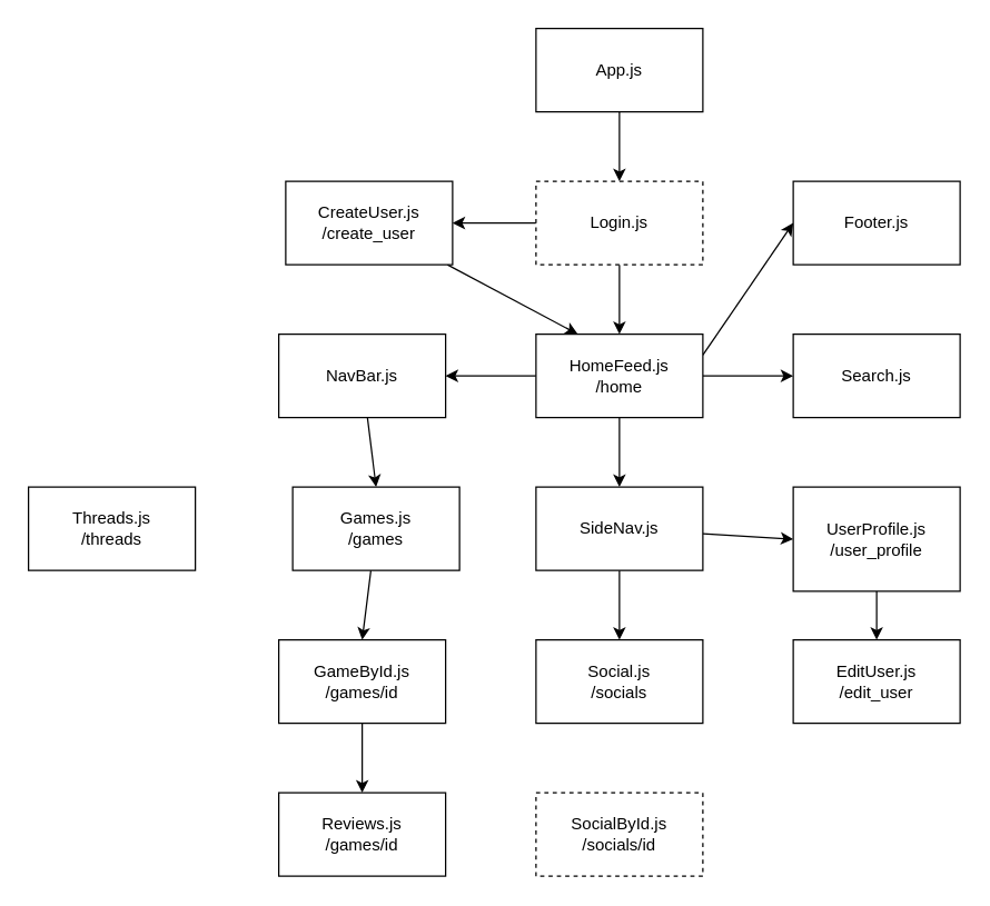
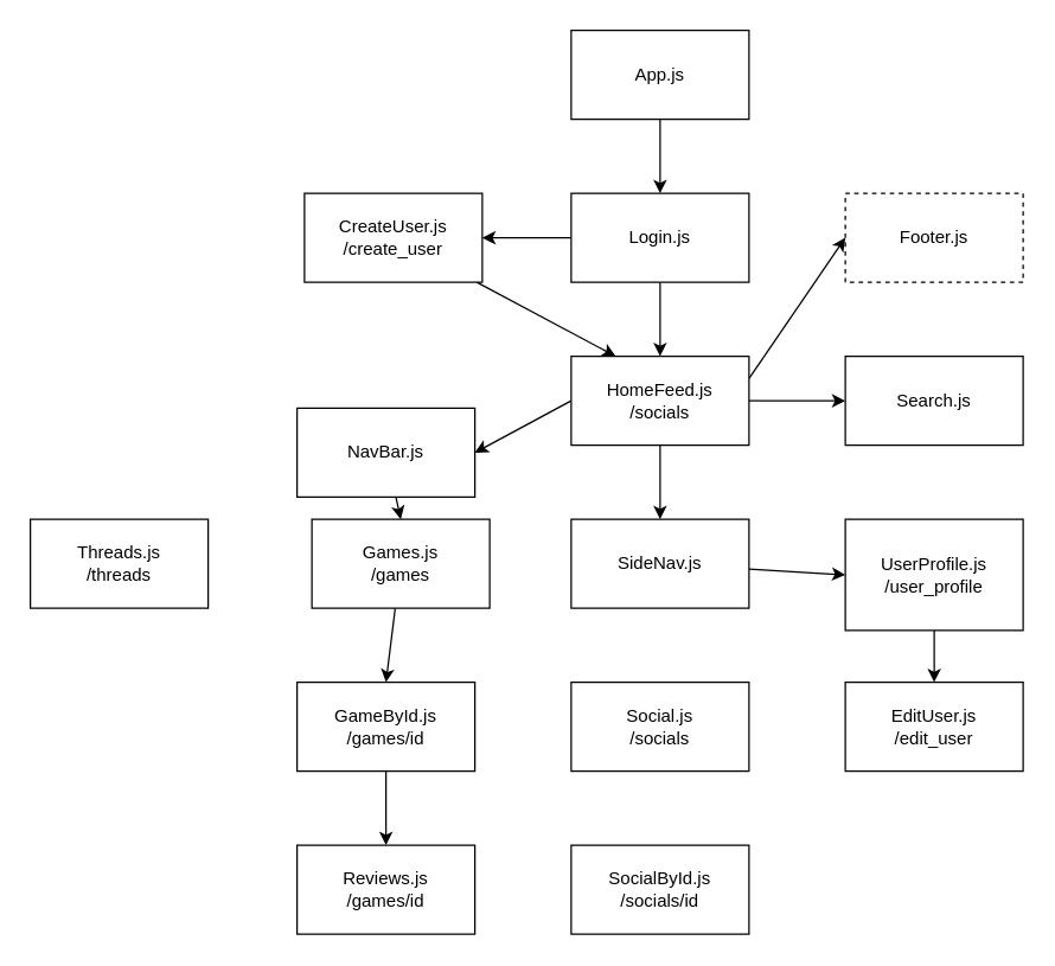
- <mxCell id="6" value="Login.js" style="whiteSpace=wrap;html=1;dashed=1;" vertex="1" parent="1"><mxGeometry x="385" y="130" width="120" height="60" as="geometry" /></mxCell>
+ <mxCell id="6" value="Login.js" style="whiteSpace=wrap;html=1;" vertex="1" parent="1"><mxGeometry x="385" y="130" width="120" height="60" as="geometry" /></mxCell>
- <mxCell id="21" value="Footer.js" style="whiteSpace=wrap;html=1;" vertex="1" parent="1"><mxGeometry x="570" y="130" width="120" height="60" as="geometry" /></mxCell>
+ <mxCell id="21" value="Footer.js" style="whiteSpace=wrap;html=1;dashed=1;" vertex="1" parent="1"><mxGeometry x="570" y="130" width="120" height="60" as="geometry" /></mxCell>
- <mxCell id="17" value="NavBar.js" style="whiteSpace=wrap;html=1;" vertex="1" parent="1"><mxGeometry x="200" y="240" width="120" height="60" as="geometry" /></mxCell>
+ <mxCell id="17" value="NavBar.js" style="whiteSpace=wrap;html=1;" vertex="1" parent="1"><mxGeometry x="200" y="275" width="120" height="60" as="geometry" /></mxCell>
- <mxCell id="13" value="HomeFeed.js&lt;br&gt;/home" style="whiteSpace=wrap;html=1;" vertex="1" parent="1"><mxGeometry x="385" y="240" width="120" height="60" as="geometry" /></mxCell>
+ <mxCell id="13" value="HomeFeed.js&lt;br&gt;/socials" style="whiteSpace=wrap;html=1;" vertex="1" parent="1"><mxGeometry x="385" y="240" width="120" height="60" as="geometry" /></mxCell>
- <mxCell id="16" style="edgeStyle=none;html=1;entryX=0.5;entryY=0;entryDx=0;entryDy=0;exitX=0.5;exitY=1;exitDx=0;exitDy=0;" edge="1" parent="1" source="19" target="26"><mxGeometry relative="1" as="geometry"><Array as="points" /></mxGeometry></mxCell>
- <mxCell id="31" value="SocialById.js&lt;br&gt;/socials/id" style="whiteSpace=wrap;html=1;dashed=1;" vertex="1" parent="1"><mxGeometry x="385" y="570" width="120" height="60" as="geometry" /></mxCell>
+ <mxCell id="31" value="SocialById.js&lt;br&gt;/socials/id" style="whiteSpace=wrap;html=1;" vertex="1" parent="1"><mxGeometry x="385" y="570" width="120" height="60" as="geometry" /></mxCell>
